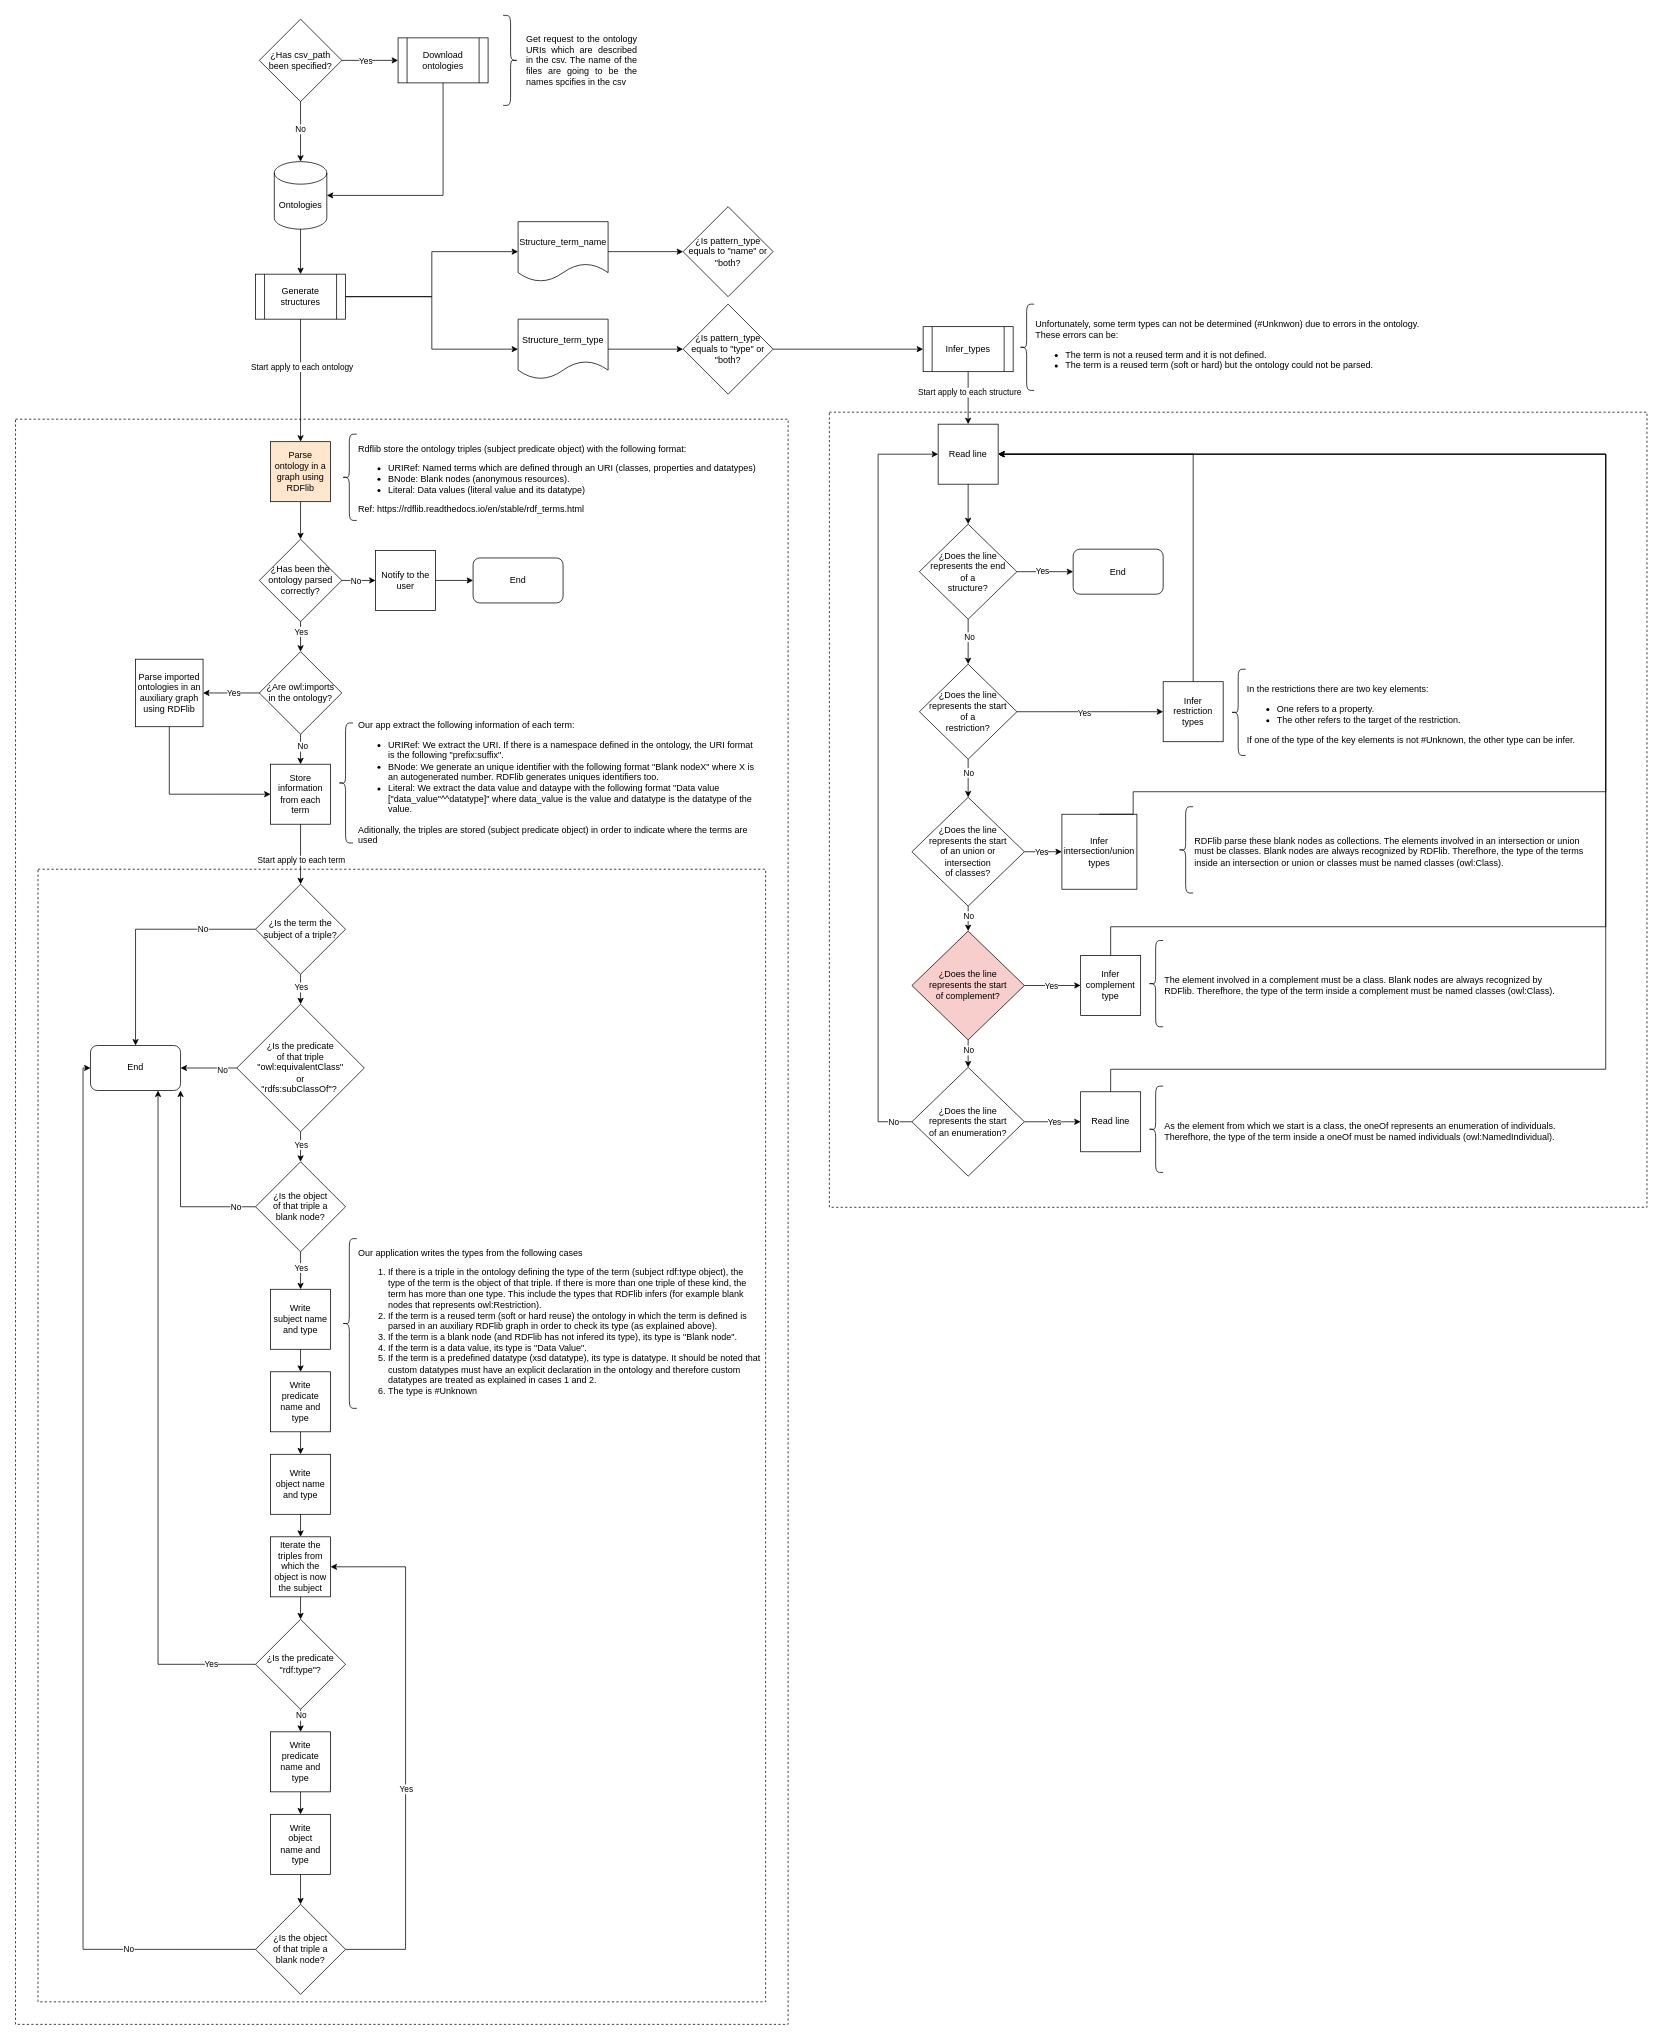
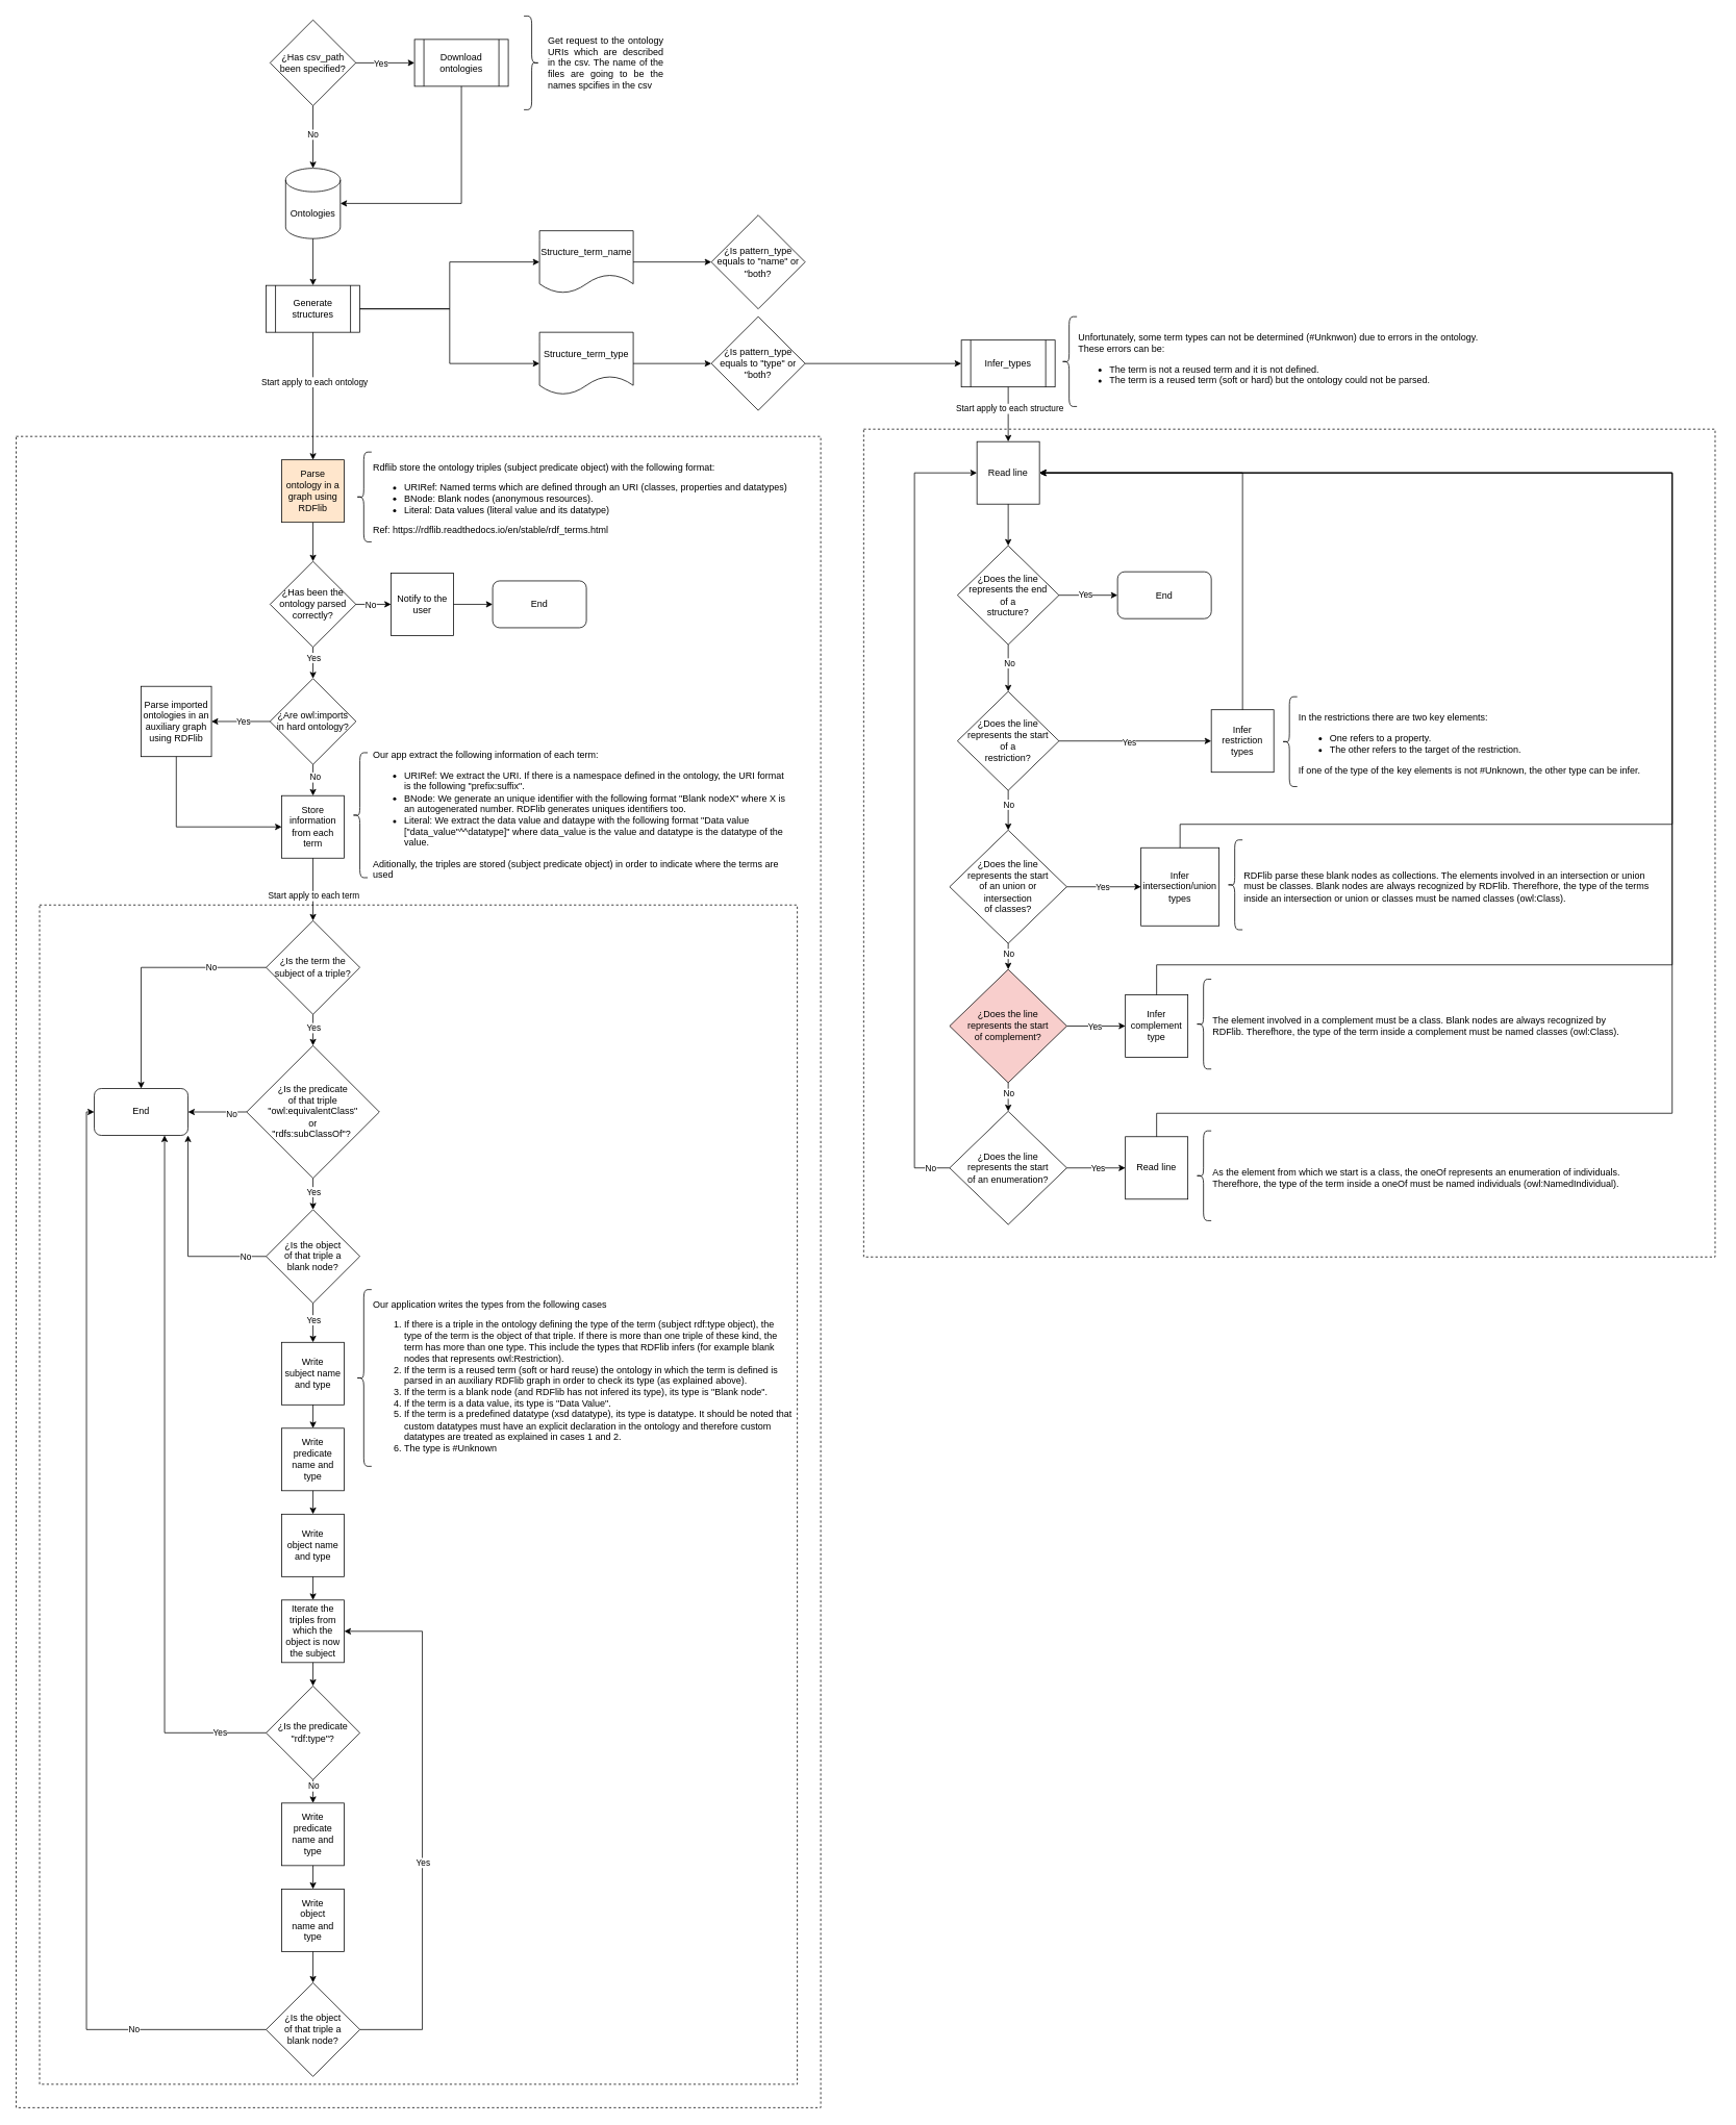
- <mxCell id="24" value="¿Are owl:imports&lt;br&gt;in the ontology?" style="rhombus;whiteSpace=wrap;html=1;" vertex="1" parent="1"><mxGeometry x="345" y="868.33" width="110" height="110" as="geometry" /></mxCell>
+ <mxCell id="24" value="¿Are owl:imports&lt;br&gt;in hard ontology?" style="rhombus;whiteSpace=wrap;html=1;" vertex="1" parent="1"><mxGeometry x="345" y="868.33" width="110" height="110" as="geometry" /></mxCell>
- <mxCell id="117" value="Infer intersection/union&lt;br style=&quot;border-color: var(--border-color);&quot;&gt;types" style="whiteSpace=wrap;html=1;aspect=fixed;" vertex="1" parent="1"><mxGeometry x="1415" y="1085.02" width="99.99" height="99.99" as="geometry" /></mxCell>
+ <mxCell id="117" value="Infer intersection/union&lt;br style=&quot;border-color: var(--border-color);&quot;&gt;types" style="whiteSpace=wrap;html=1;aspect=fixed;" vertex="1" parent="1"><mxGeometry x="1460" y="1085.02" width="99.99" height="99.99" as="geometry" /></mxCell>
